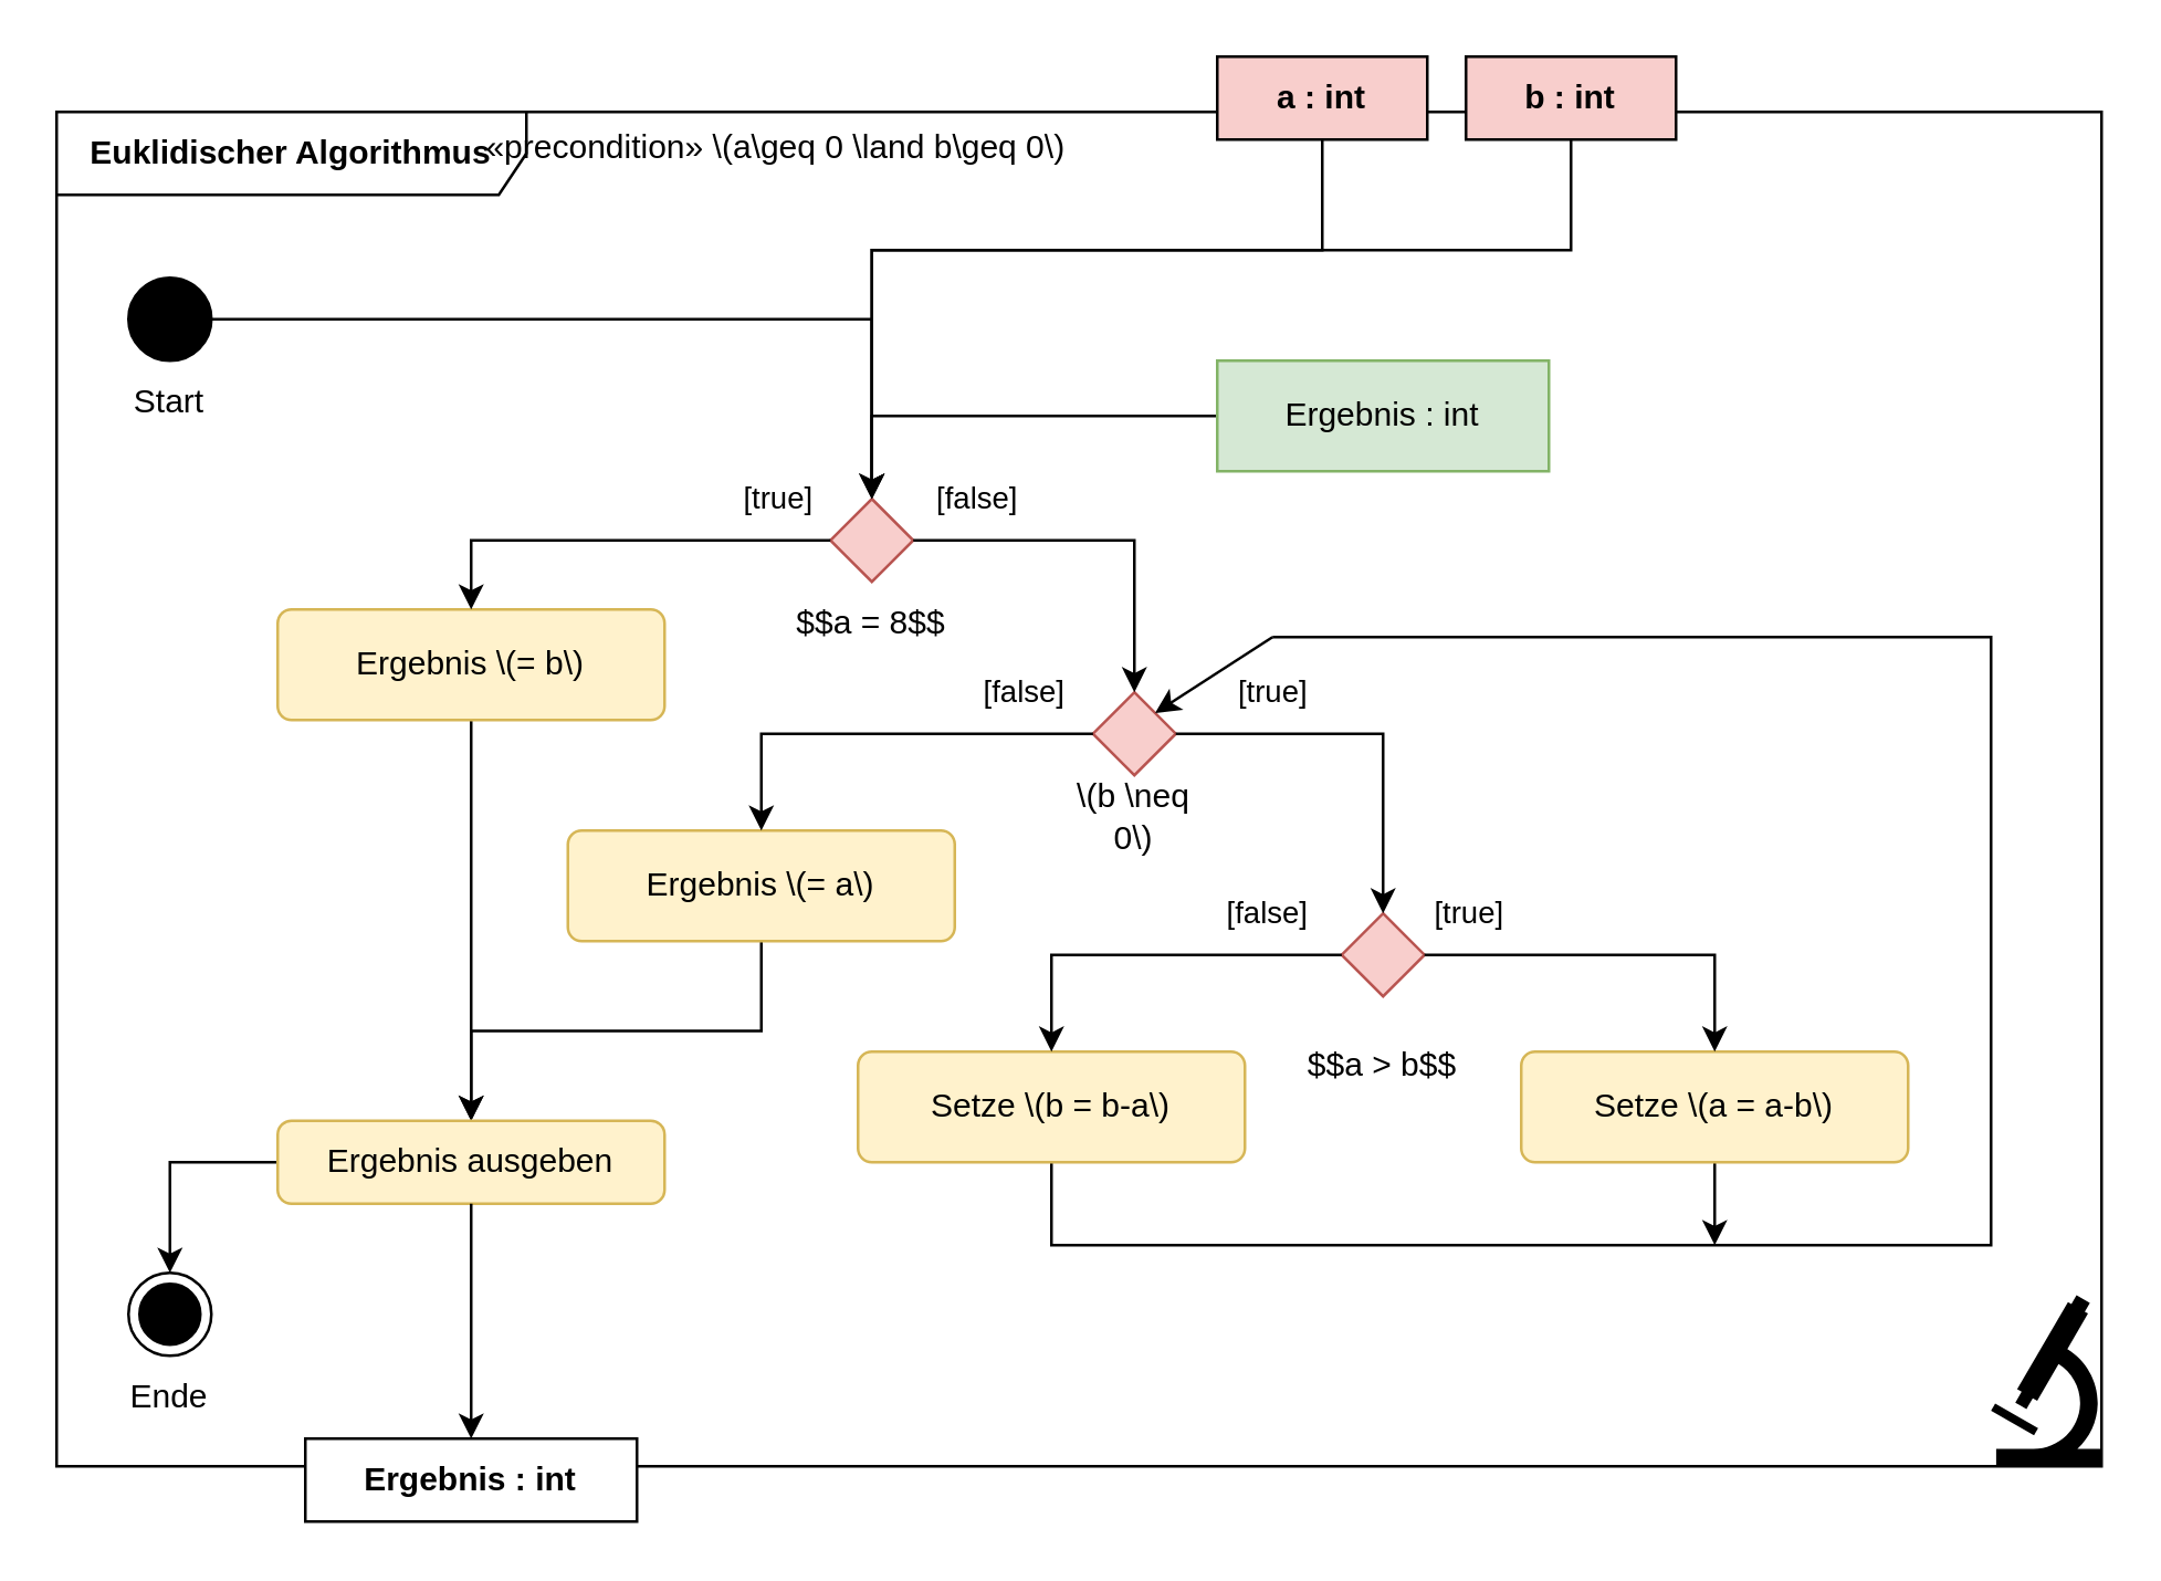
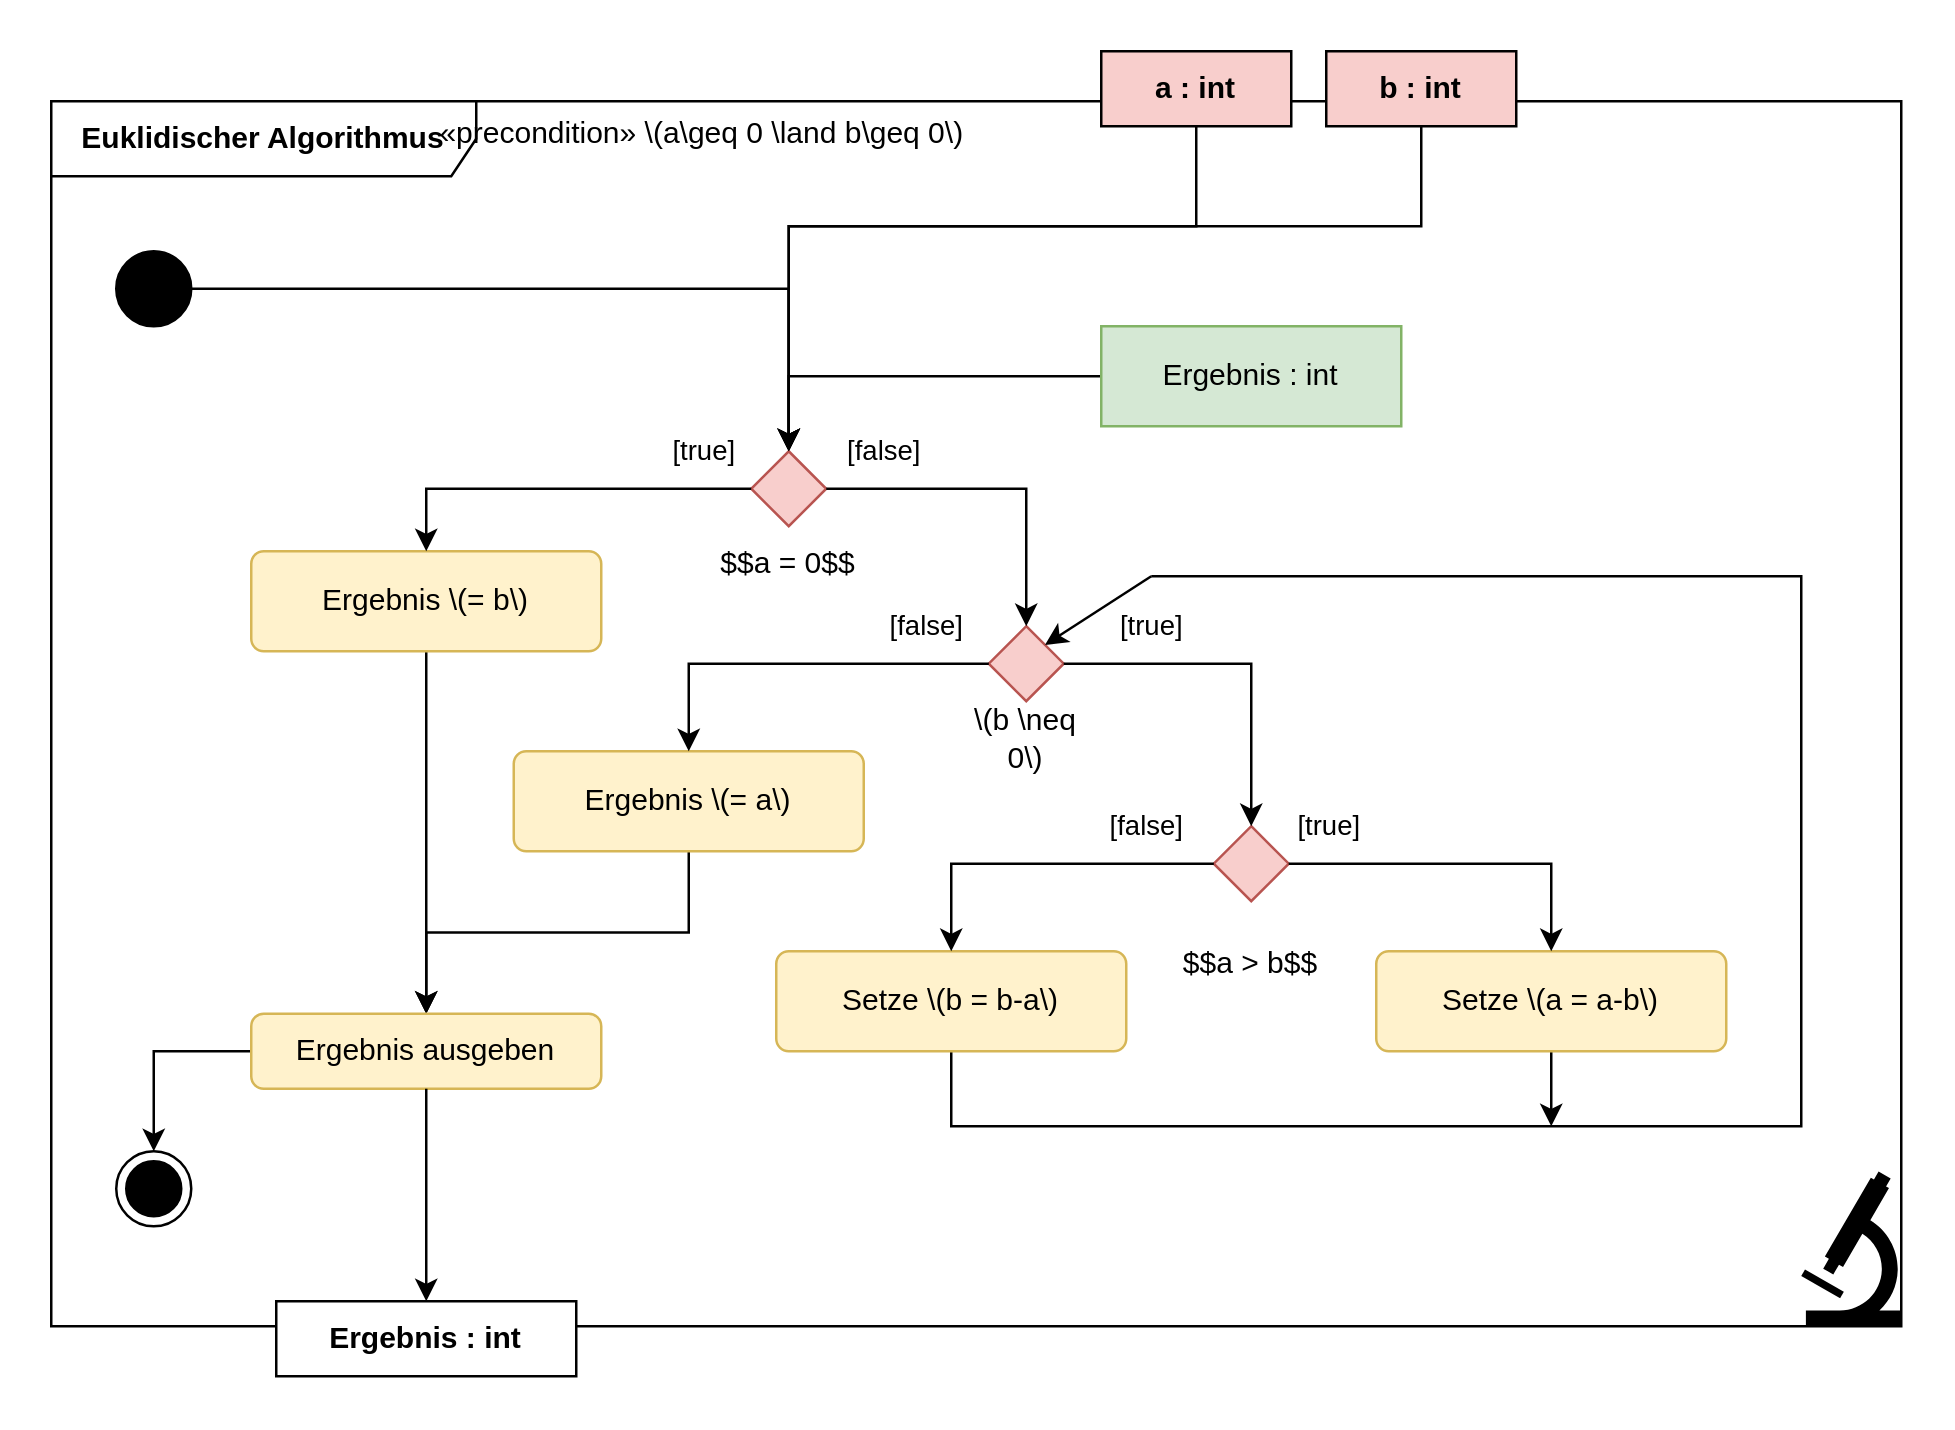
- <mxCell id="37" value="Start" style="text;html=1;strokeColor=none;fillColor=none;align=center;verticalAlign=middle;whiteSpace=wrap;rounded=0;" parent="35" vertex="1"><mxGeometry y="30" width="60" height="30" as="geometry" /></mxCell>
- <mxCell id="8" value="$$a = 8$$" style="text;html=1;strokeColor=none;fillColor=none;align=center;verticalAlign=middle;whiteSpace=wrap;rounded=0;" parent="6" vertex="1"><mxGeometry y="30" width="60" height="30" as="geometry" /></mxCell>
+ <mxCell id="8" value="$$a = 0$$" style="text;html=1;strokeColor=none;fillColor=none;align=center;verticalAlign=middle;whiteSpace=wrap;rounded=0;" parent="6" vertex="1"><mxGeometry y="30" width="60" height="30" as="geometry" /></mxCell>
- <mxCell id="33" value="Ende" style="text;html=1;strokeColor=none;fillColor=none;align=center;verticalAlign=middle;whiteSpace=wrap;rounded=0;" parent="31" vertex="1"><mxGeometry y="30" width="60" height="30" as="geometry" /></mxCell>
